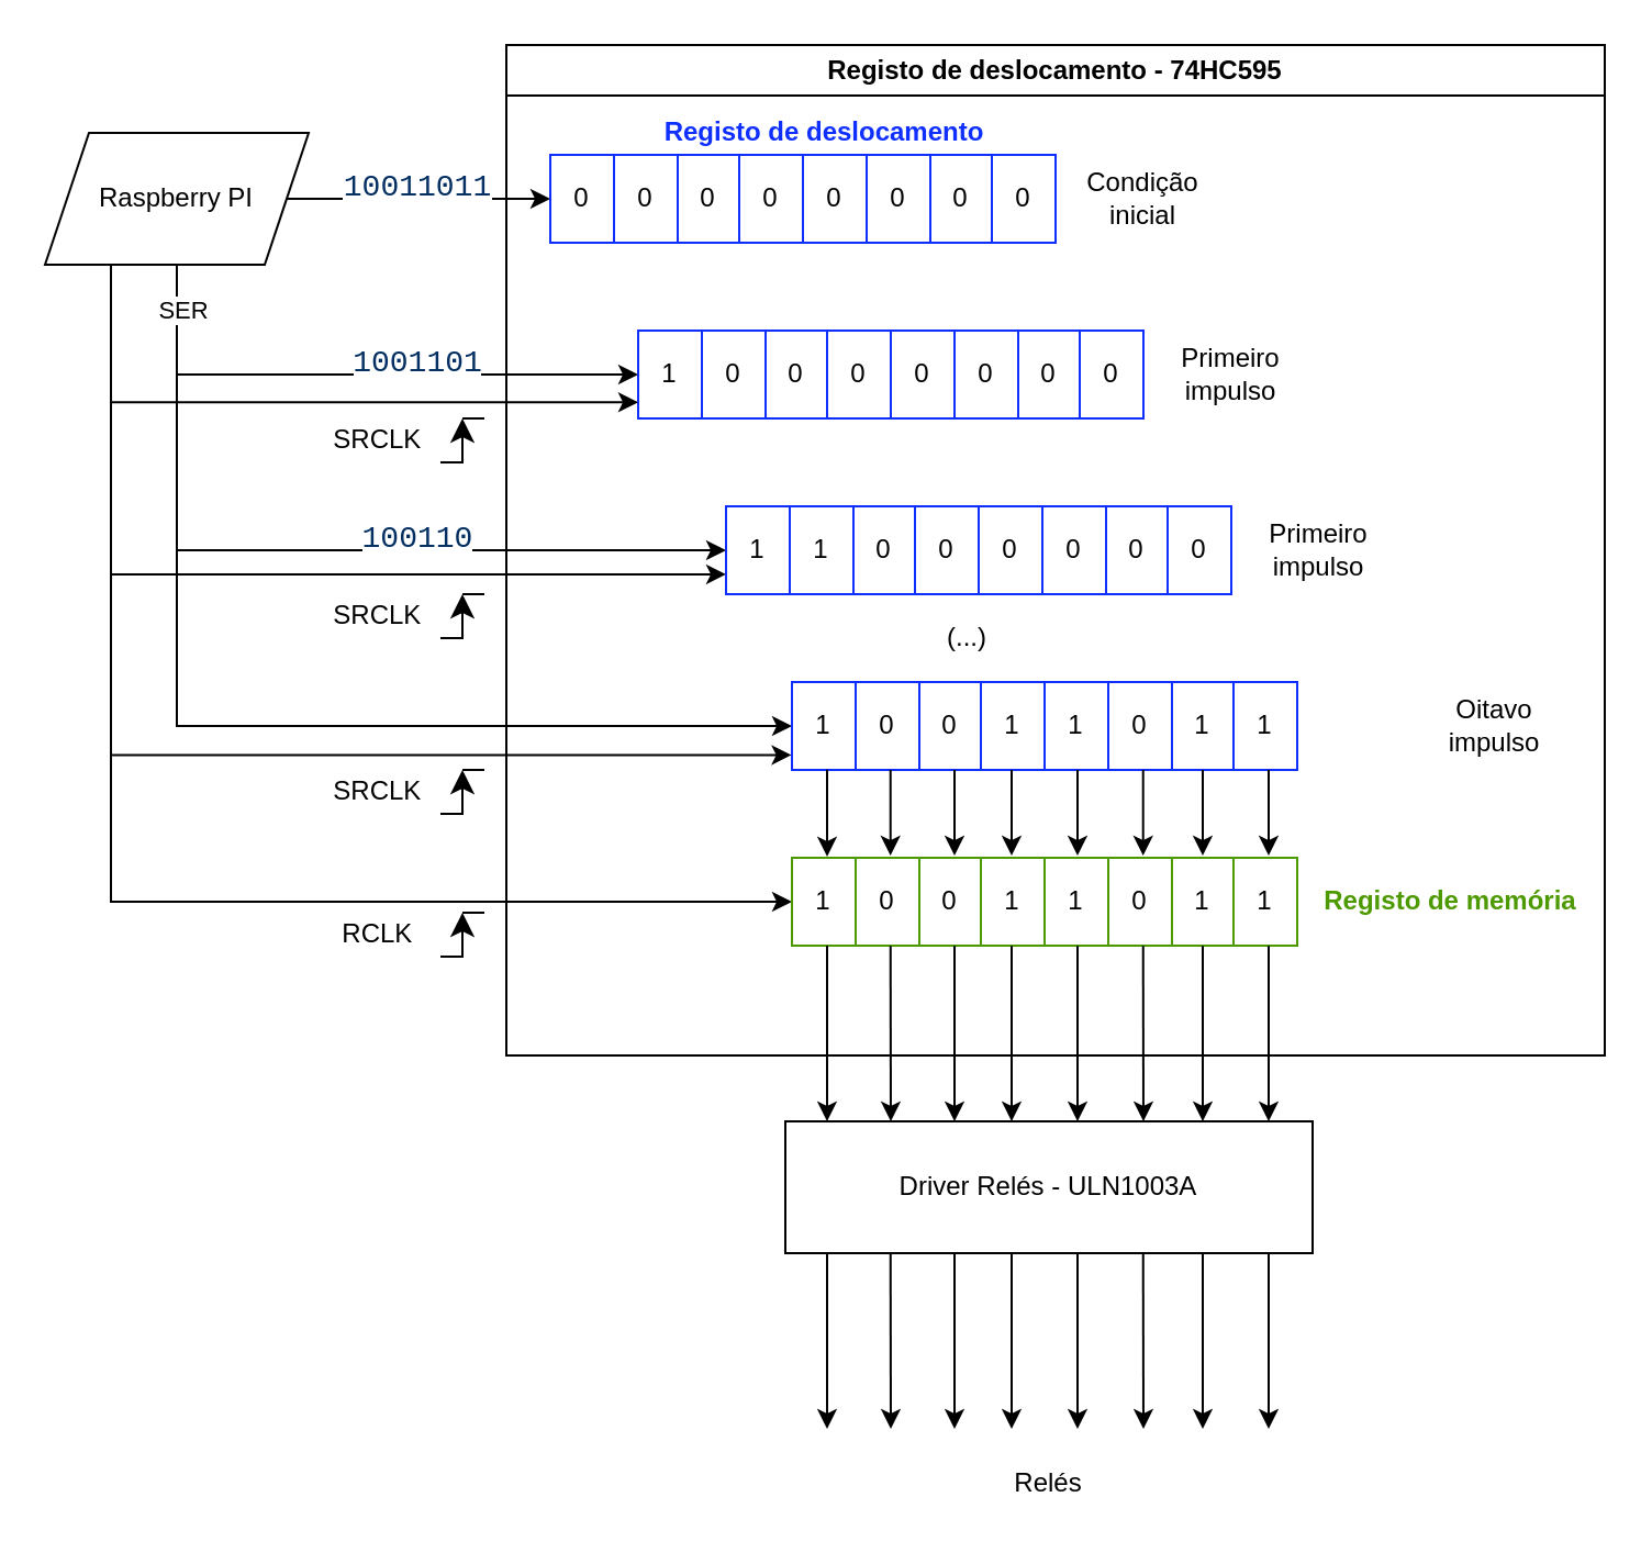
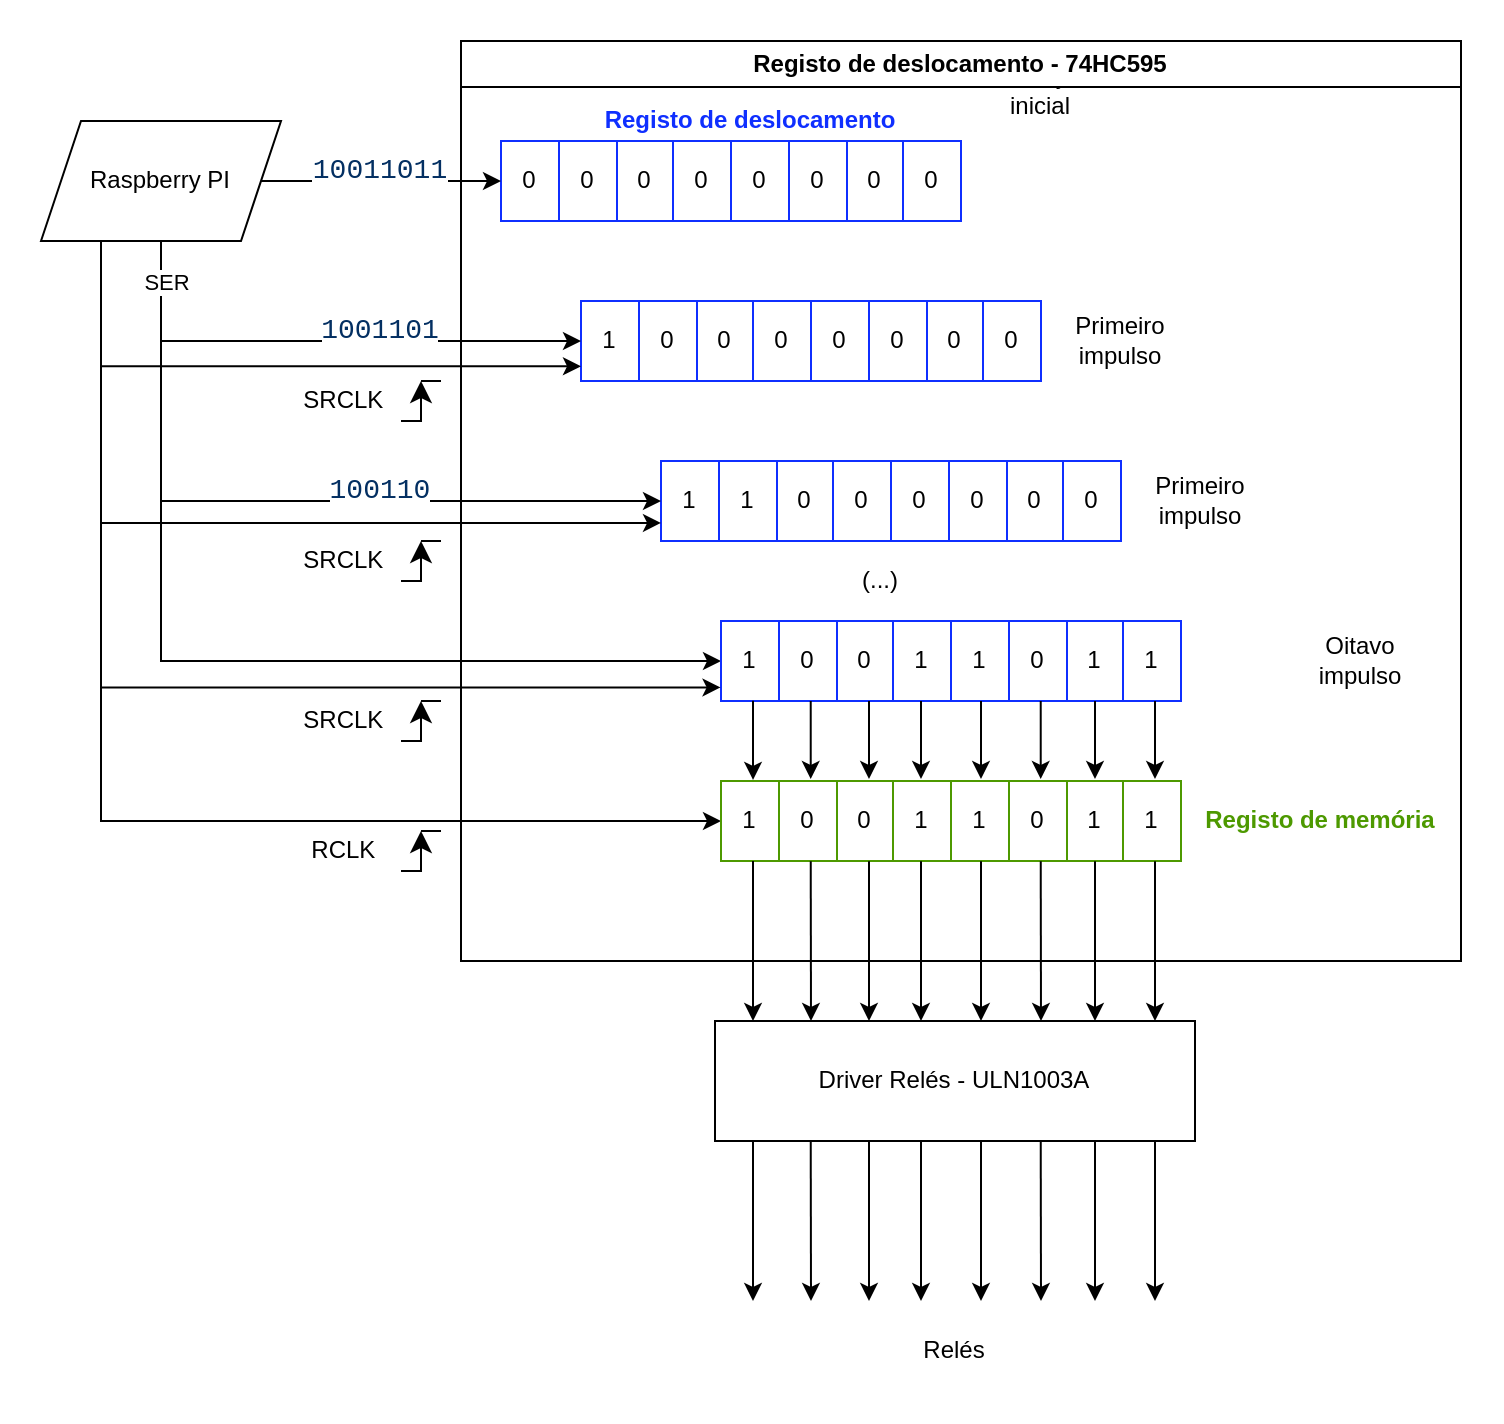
- <mxCell id="39" value="Condição inicial" style="text;html=1;align=center;verticalAlign=middle;whiteSpace=wrap;rounded=0;" parent="1" vertex="1"><mxGeometry x="490" y="75" width="60" height="30" as="geometry" /></mxCell>
+ <mxCell id="39" value="Condição inicial" style="text;html=1;align=center;verticalAlign=middle;whiteSpace=wrap;rounded=0;" parent="1" vertex="1"><mxGeometry x="490" y="30" width="60" height="30" as="geometry" /></mxCell>
